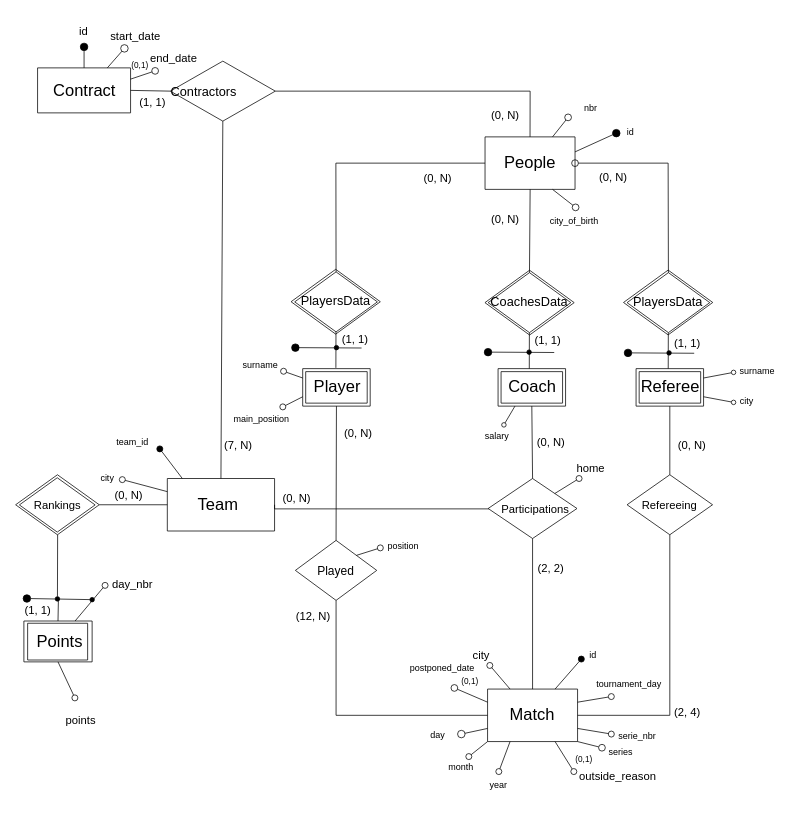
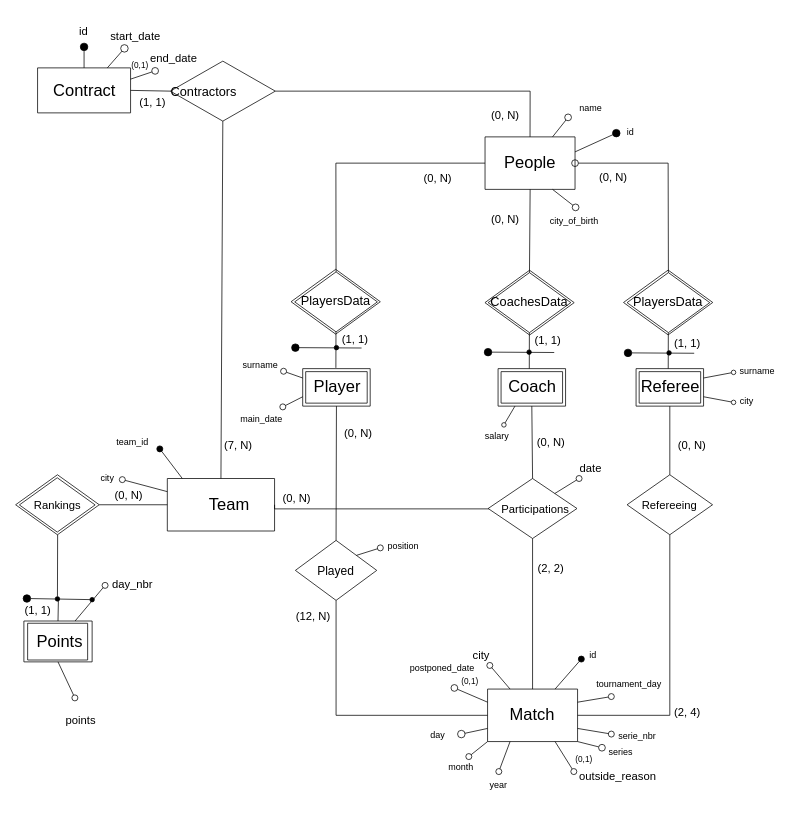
- <mxCell id="9" value="&lt;font style=&quot;font-size: 12px&quot;&gt;nbr&lt;/font&gt;" style="text;html=1;strokeColor=none;fillColor=none;align=center;verticalAlign=middle;whiteSpace=wrap;rounded=0;fontSize=22;" parent="1" vertex="1"><mxGeometry x="757.13" y="126" width="60" height="30" as="geometry" /></mxCell>
+ <mxCell id="9" value="&lt;font style=&quot;font-size: 12px&quot;&gt;name&lt;/font&gt;" style="text;html=1;strokeColor=none;fillColor=none;align=center;verticalAlign=middle;whiteSpace=wrap;rounded=0;fontSize=22;" parent="1" vertex="1"><mxGeometry x="757.13" y="126" width="60" height="30" as="geometry" /></mxCell>
- <mxCell id="106" value="&lt;font style=&quot;font-size: 12px&quot;&gt;main_position&lt;/font&gt;" style="text;html=1;strokeColor=none;fillColor=none;align=center;verticalAlign=middle;whiteSpace=wrap;rounded=0;fontSize=15;" parent="1" vertex="1"><mxGeometry x="318.25" y="542" width="60" height="30" as="geometry" /></mxCell>
+ <mxCell id="106" value="&lt;font style=&quot;font-size: 12px&quot;&gt;main_date&lt;/font&gt;" style="text;html=1;strokeColor=none;fillColor=none;align=center;verticalAlign=middle;whiteSpace=wrap;rounded=0;fontSize=15;" parent="1" vertex="1"><mxGeometry x="318.25" y="542" width="60" height="30" as="geometry" /></mxCell>
- <mxCell id="95" value="home" style="text;html=1;strokeColor=none;fillColor=none;align=center;verticalAlign=middle;whiteSpace=wrap;rounded=0;fontSize=15;" parent="1" vertex="1"><mxGeometry x="757.13" y="608" width="60" height="30" as="geometry" /></mxCell>
+ <mxCell id="95" value="date" style="text;html=1;strokeColor=none;fillColor=none;align=center;verticalAlign=middle;whiteSpace=wrap;rounded=0;fontSize=15;" parent="1" vertex="1"><mxGeometry x="757.13" y="608" width="60" height="30" as="geometry" /></mxCell>
- <mxCell id="59" value="&lt;font style=&quot;font-size: 22px&quot;&gt;Team&lt;br&gt;&lt;/font&gt;" style="text;html=1;strokeColor=none;fillColor=none;align=center;verticalAlign=middle;whiteSpace=wrap;rounded=0;" parent="58" vertex="1"><mxGeometry x="38" y="20" width="60" height="30" as="geometry" /></mxCell>
+ <mxCell id="59" value="&lt;font style=&quot;font-size: 22px&quot;&gt;Team&lt;br&gt;&lt;/font&gt;" style="text;html=1;strokeColor=none;fillColor=none;align=center;verticalAlign=middle;whiteSpace=wrap;rounded=0;" parent="58" vertex="1"><mxGeometry x="53" y="20" width="60" height="30" as="geometry" /></mxCell>
